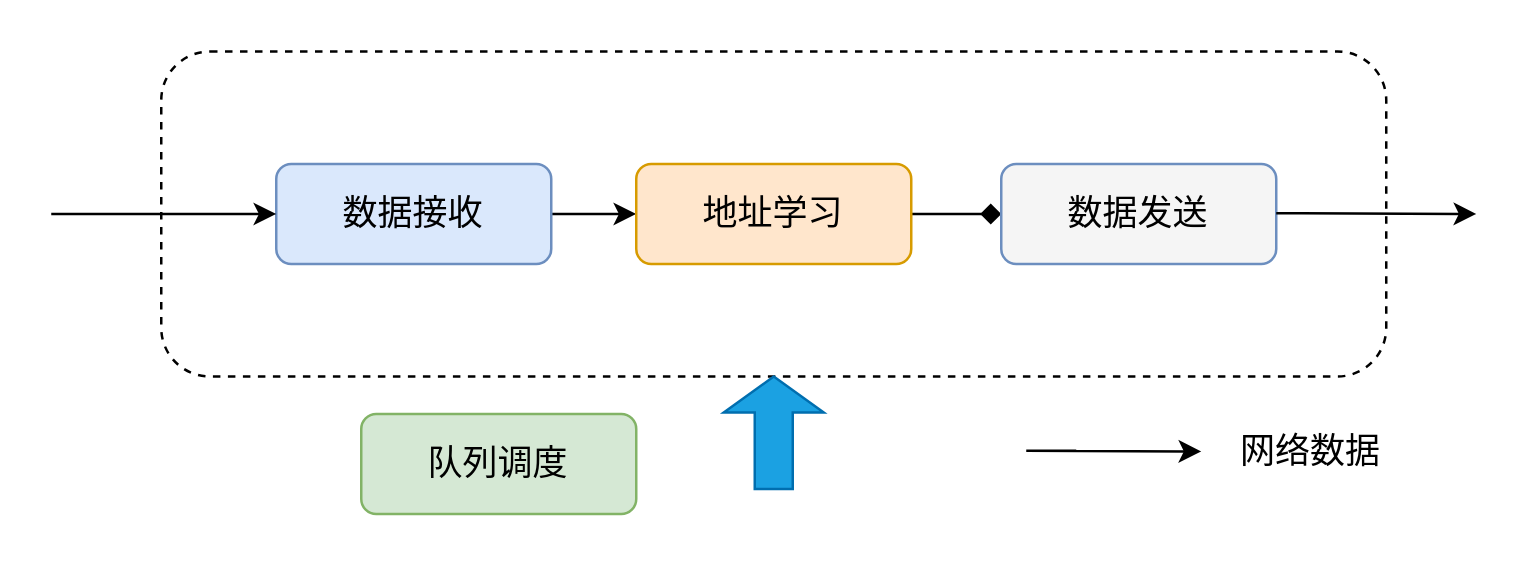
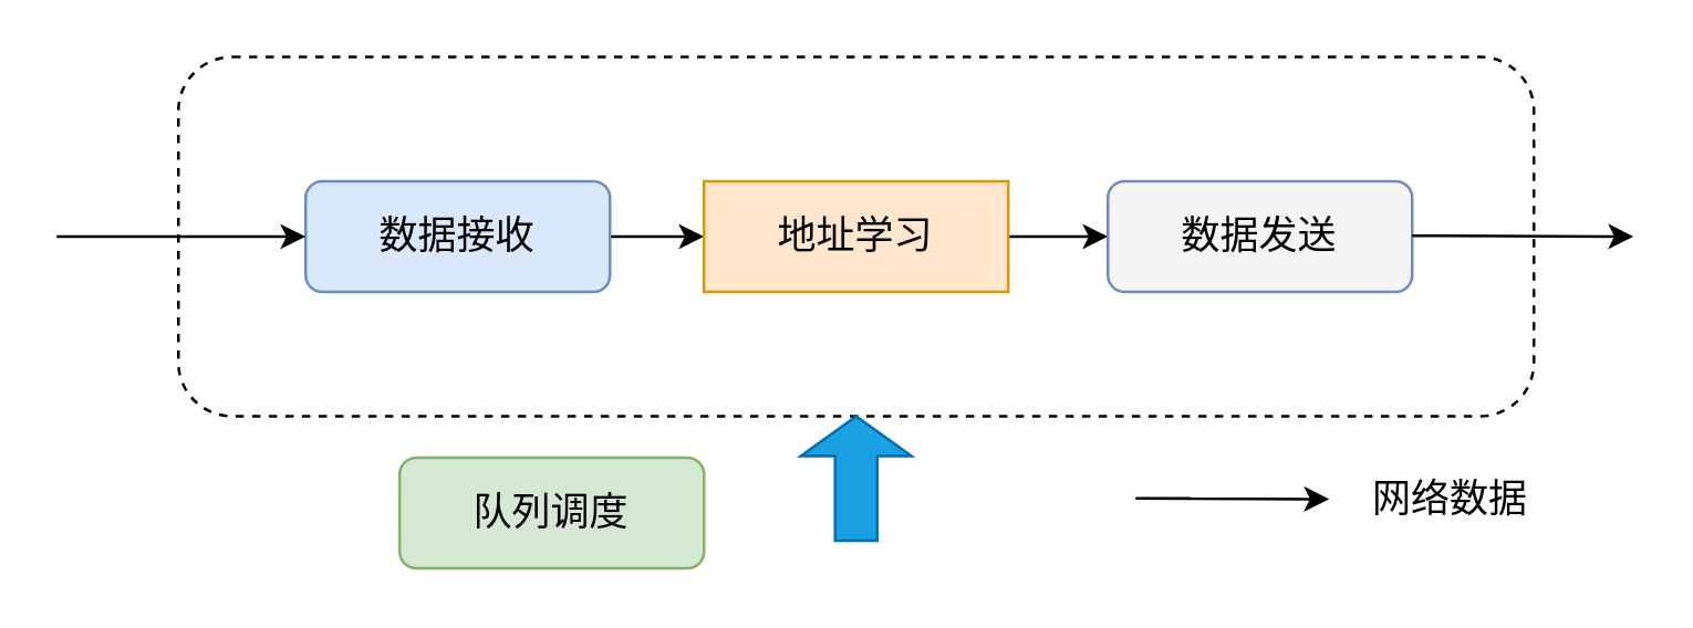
- <mxCell id="6" value="&lt;span style=&quot;font-size: 14px;&quot;&gt;地址学习&lt;/span&gt;" style="rounded=1;whiteSpace=wrap;html=1;fillColor=#ffe6cc;strokeColor=#d79b00;" parent="1" vertex="1"><mxGeometry x="254" y="65" width="110" height="40" as="geometry" /></mxCell>
+ <mxCell id="6" value="&lt;span style=&quot;font-size: 14px;&quot;&gt;地址学习&lt;/span&gt;" style="whiteSpace=wrap;html=1;fillColor=#ffe6cc;strokeColor=#d79b00;rounded=0;" parent="1" vertex="1"><mxGeometry x="254" y="65" width="110" height="40" as="geometry" /></mxCell>
- <mxCell id="5" value="" style="edgeStyle=orthogonalEdgeStyle;rounded=0;orthogonalLoop=1;jettySize=auto;html=1;fontSize=14;endArrow=diamond;" parent="1" source="6" target="7" edge="1"><mxGeometry relative="1" as="geometry" /></mxCell>
+ <mxCell id="5" value="" style="edgeStyle=orthogonalEdgeStyle;rounded=0;orthogonalLoop=1;jettySize=auto;html=1;fontSize=14;" parent="1" source="6" target="7" edge="1"><mxGeometry relative="1" as="geometry" /></mxCell>
